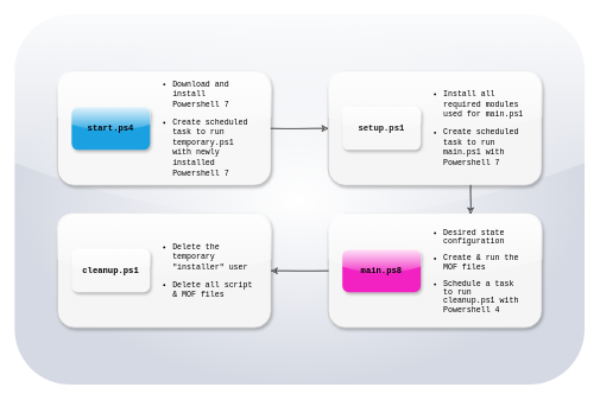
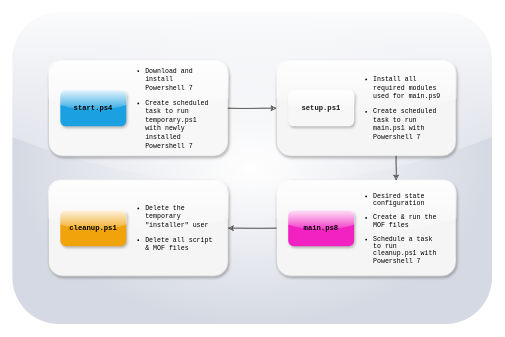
- <mxCell id="8" value="&lt;ul style=&quot;font-size: 11px;&quot;&gt;&lt;li style=&quot;&quot;&gt;&lt;font style=&quot;font-size: 11px;&quot; face=&quot;Courier New&quot;&gt;Install all required modules used for main.ps1&lt;/font&gt;&lt;/li&gt;&lt;/ul&gt;&lt;ul style=&quot;font-size: 11px;&quot;&gt;&lt;li style=&quot;&quot;&gt;&lt;font style=&quot;font-size: 11px;&quot; face=&quot;Courier New&quot;&gt;Create scheduled task to run main.ps1 with Powershell 7&lt;/font&gt;&lt;/li&gt;&lt;/ul&gt;" style="text;html=1;strokeColor=none;fillColor=none;align=left;verticalAlign=middle;whiteSpace=wrap;rounded=0;" parent="6" vertex="1"><mxGeometry x="120" width="160" height="160" as="geometry" /></mxCell>
+ <mxCell id="8" value="&lt;ul style=&quot;font-size: 11px;&quot;&gt;&lt;li style=&quot;&quot;&gt;&lt;font style=&quot;font-size: 11px;&quot; face=&quot;Courier New&quot;&gt;Install all required modules used for main.ps9&lt;/font&gt;&lt;/li&gt;&lt;/ul&gt;&lt;ul style=&quot;font-size: 11px;&quot;&gt;&lt;li style=&quot;&quot;&gt;&lt;font style=&quot;font-size: 11px;&quot; face=&quot;Courier New&quot;&gt;Create scheduled task to run main.ps1 with Powershell 7&lt;/font&gt;&lt;/li&gt;&lt;/ul&gt;" style="text;html=1;strokeColor=none;fillColor=none;align=left;verticalAlign=middle;whiteSpace=wrap;rounded=0;" parent="6" vertex="1"><mxGeometry x="120" width="160" height="160" as="geometry" /></mxCell>
- <mxCell id="15" value="&lt;b&gt;&lt;font face=&quot;Courier New&quot; color=&quot;#000000&quot;&gt;cleanup.ps1&lt;/font&gt;&lt;/b&gt;" style="rounded=1;whiteSpace=wrap;html=1;shadow=1;glass=1;sketch=0;fillColor=#f7f7f7;strokeColor=none;strokeWidth=1;fontColor=#000000;" parent="14" vertex="1"><mxGeometry x="20" y="50" width="110" height="60" as="geometry" /></mxCell>
+ <mxCell id="15" value="&lt;b&gt;&lt;font face=&quot;Courier New&quot; color=&quot;#000000&quot;&gt;cleanup.ps1&lt;/font&gt;&lt;/b&gt;" style="rounded=1;whiteSpace=wrap;html=1;shadow=1;glass=1;sketch=0;fillColor=#f0a30a;strokeColor=none;strokeWidth=1;fontColor=#000000;" parent="14" vertex="1"><mxGeometry x="20" y="50" width="110" height="60" as="geometry" /></mxCell>
- <mxCell id="12" value="&lt;ul style=&quot;font-size: 11px; line-height: 1;&quot;&gt;&lt;li style=&quot;&quot;&gt;&lt;font face=&quot;Courier New&quot;&gt;Desired state configuration&lt;br&gt;&lt;br&gt;&lt;/font&gt;&lt;/li&gt;&lt;li style=&quot;&quot;&gt;&lt;font face=&quot;Courier New&quot;&gt;Create &amp;amp; run the MOF files&lt;br&gt;&lt;br&gt;&lt;/font&gt;&lt;/li&gt;&lt;li style=&quot;&quot;&gt;&lt;font face=&quot;Courier New&quot;&gt;Schedule a task to run cleanup.ps1 with Powershell 4&lt;/font&gt;&lt;/li&gt;&lt;/ul&gt;" style="text;html=1;strokeColor=none;fillColor=none;align=left;verticalAlign=middle;whiteSpace=wrap;rounded=0;" parent="10" vertex="1"><mxGeometry x="120" width="160" height="160" as="geometry" /></mxCell>
+ <mxCell id="12" value="&lt;ul style=&quot;font-size: 11px; line-height: 1;&quot;&gt;&lt;li style=&quot;&quot;&gt;&lt;font face=&quot;Courier New&quot;&gt;Desired state configuration&lt;br&gt;&lt;br&gt;&lt;/font&gt;&lt;/li&gt;&lt;li style=&quot;&quot;&gt;&lt;font face=&quot;Courier New&quot;&gt;Create &amp;amp; run the MOF files&lt;br&gt;&lt;br&gt;&lt;/font&gt;&lt;/li&gt;&lt;li style=&quot;&quot;&gt;&lt;font face=&quot;Courier New&quot;&gt;Schedule a task to run cleanup.ps1 with Powershell 7&lt;/font&gt;&lt;/li&gt;&lt;/ul&gt;" style="text;html=1;strokeColor=none;fillColor=none;align=left;verticalAlign=middle;whiteSpace=wrap;rounded=0;" parent="10" vertex="1"><mxGeometry x="120" width="160" height="160" as="geometry" /></mxCell>
